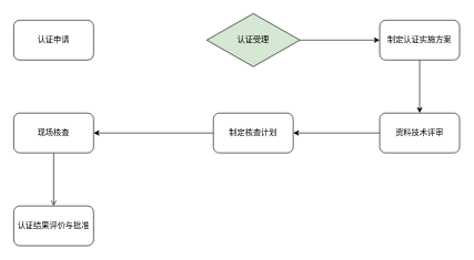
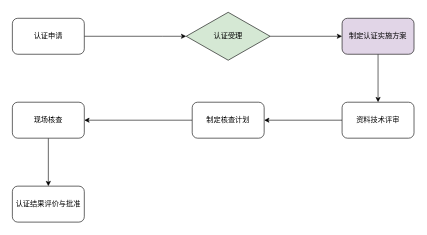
+ <mxCell id="2" style="edgeStyle=orthogonalEdgeStyle;rounded=0;orthogonalLoop=1;jettySize=auto;html=1;entryX=0;entryY=0.5;entryDx=0;entryDy=0;" edge="1" parent="1" source="3" target="5"><mxGeometry relative="1" as="geometry"><Array as="points"><mxPoint x="270" y="60" /><mxPoint x="270" y="60" /></Array></mxGeometry></mxCell>
- <mxCell id="7" value="制定认证实施方案" style="rounded=1;whiteSpace=wrap;html=1;" vertex="1" parent="1"><mxGeometry x="570" y="30" width="120" height="60" as="geometry" /></mxCell>
+ <mxCell id="7" value="制定认证实施方案" style="rounded=1;whiteSpace=wrap;html=1;fillColor=#e1d5e7;" vertex="1" parent="1"><mxGeometry x="570" y="30" width="120" height="60" as="geometry" /></mxCell>
- <mxCell id="12" style="edgeStyle=orthogonalEdgeStyle;rounded=0;orthogonalLoop=1;jettySize=auto;html=1;exitX=0.5;exitY=1;exitDx=0;exitDy=0;entryX=0.5;entryY=0;entryDx=0;entryDy=0;endArrow=open;" edge="1" parent="1" source="13" target="14"><mxGeometry relative="1" as="geometry" /></mxCell>
+ <mxCell id="12" style="edgeStyle=orthogonalEdgeStyle;rounded=0;orthogonalLoop=1;jettySize=auto;html=1;exitX=0.5;exitY=1;exitDx=0;exitDy=0;entryX=0.5;entryY=0;entryDx=0;entryDy=0;" edge="1" parent="1" source="13" target="14"><mxGeometry relative="1" as="geometry" /></mxCell>
